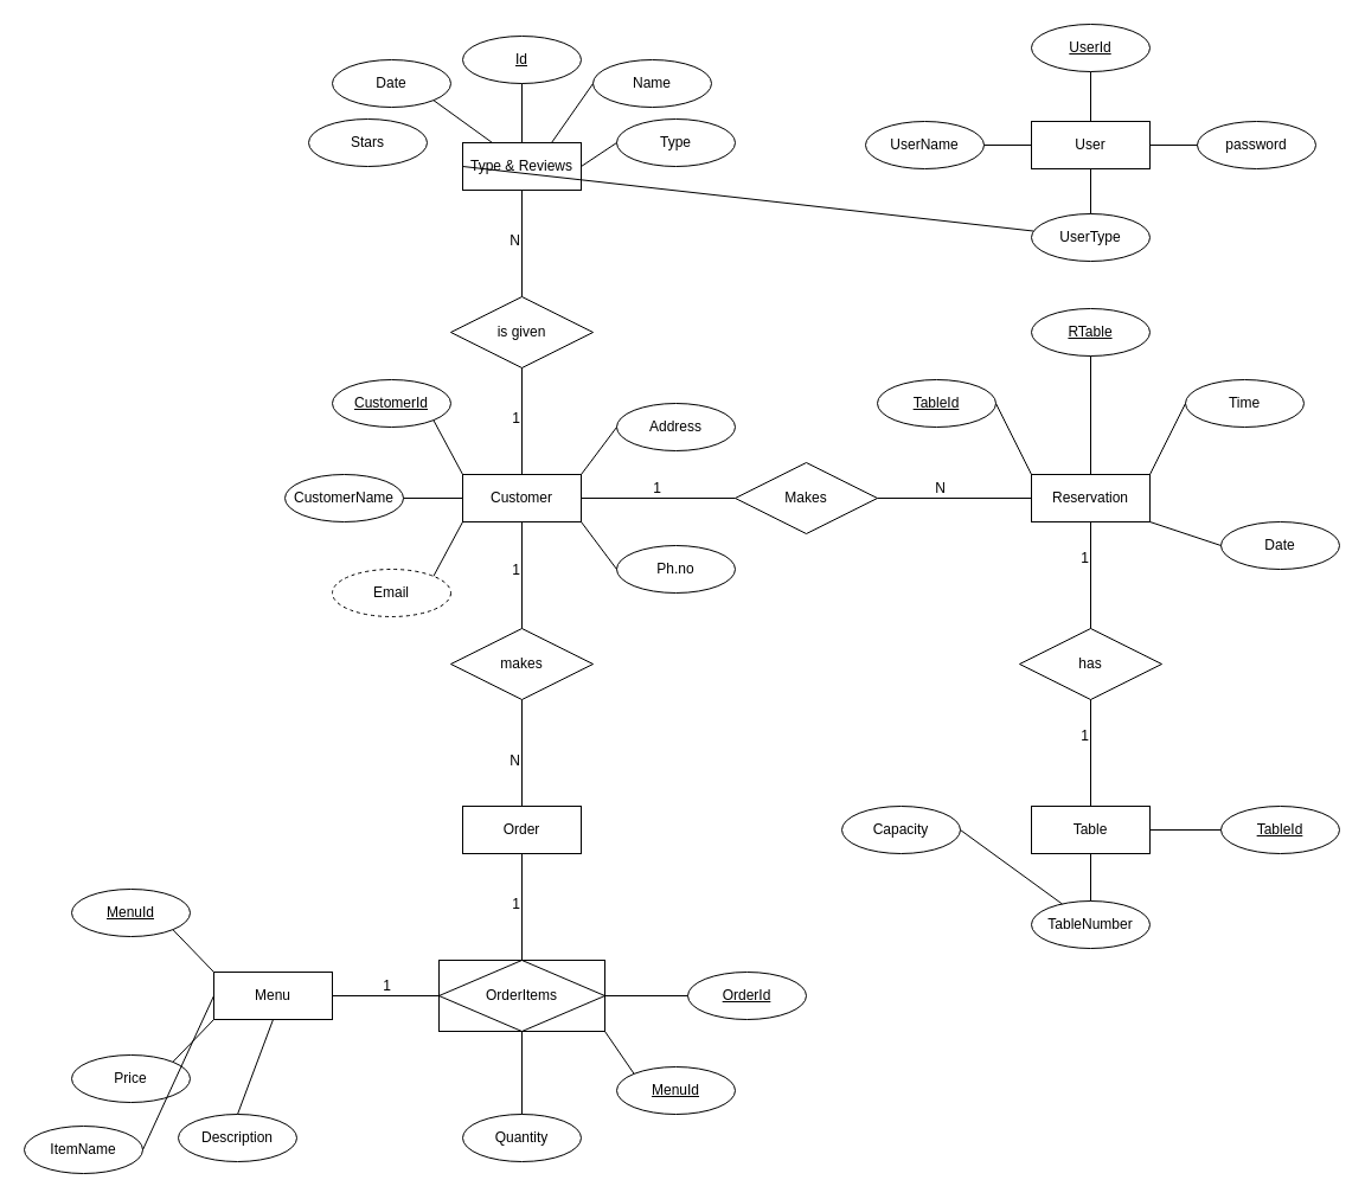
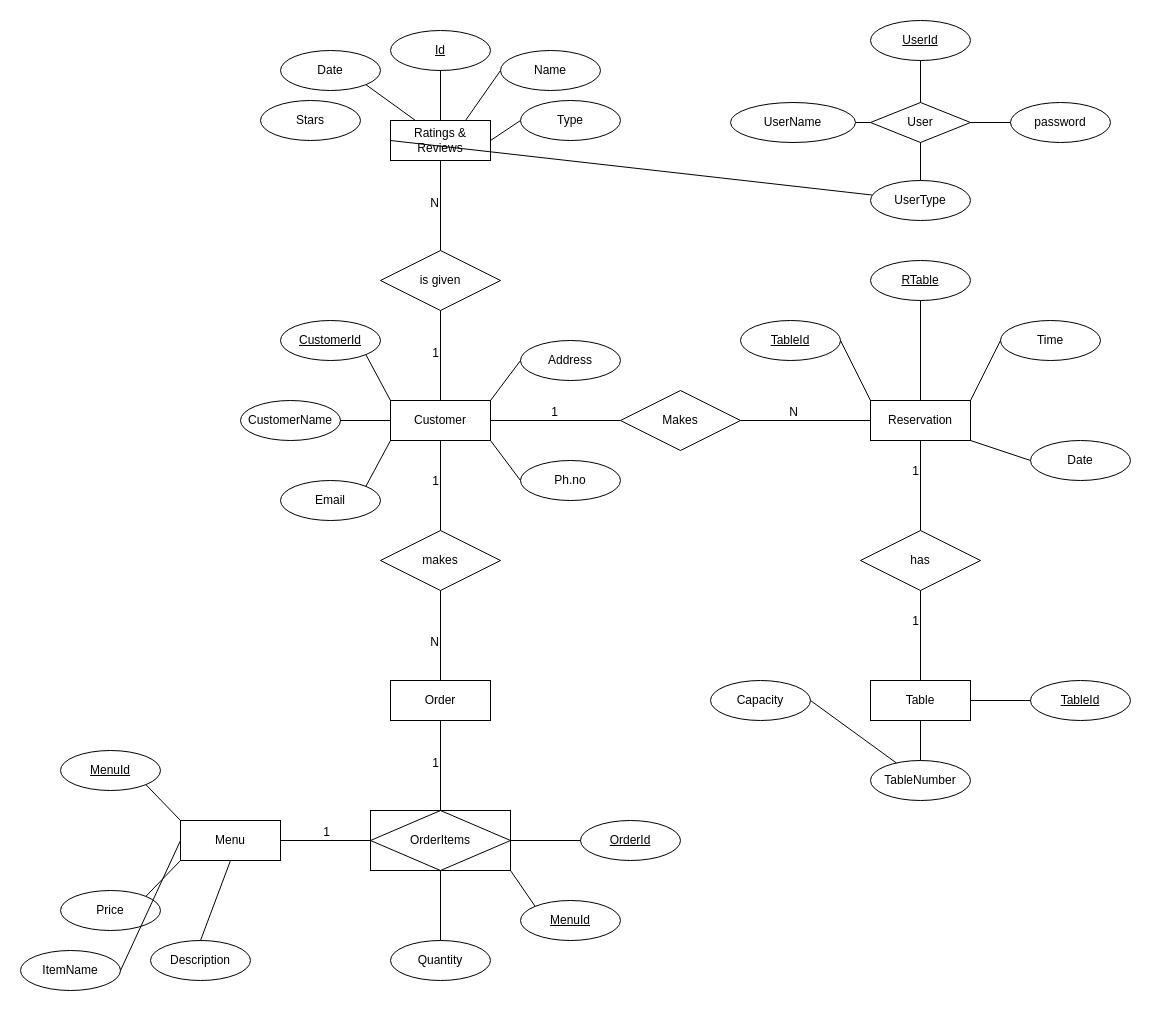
- <mxCell id="83" value="UserName" style="ellipse;whiteSpace=wrap;html=1;align=center;" vertex="1" parent="1"><mxGeometry x="730" y="102" width="100" height="40" as="geometry" /></mxCell>
+ <mxCell id="83" value="UserName" style="ellipse;whiteSpace=wrap;html=1;align=center;" vertex="1" parent="1"><mxGeometry x="730" y="102" width="125" height="40" as="geometry" /></mxCell>
- <mxCell id="81" value="User" style="whiteSpace=wrap;html=1;align=center;" vertex="1" parent="1"><mxGeometry x="870" y="102" width="100" height="40" as="geometry" /></mxCell>
+ <mxCell id="81" value="User" style="rhombus;whiteSpace=wrap;html=1;align=center;" vertex="1" parent="1"><mxGeometry x="870" y="102" width="100" height="40" as="geometry" /></mxCell>
- <mxCell id="10" value="Type &amp;amp; Reviews" style="whiteSpace=wrap;html=1;align=center;" parent="1" vertex="1"><mxGeometry x="390" y="120" width="100" height="40" as="geometry" /></mxCell>
+ <mxCell id="10" value="Ratings &amp;amp; Reviews" style="whiteSpace=wrap;html=1;align=center;" parent="1" vertex="1"><mxGeometry x="390" y="120" width="100" height="40" as="geometry" /></mxCell>
- <mxCell id="40" value="Email" style="ellipse;whiteSpace=wrap;html=1;align=center;dashed=1;" parent="1" vertex="1"><mxGeometry x="280" y="480" width="100" height="40" as="geometry" /></mxCell>
+ <mxCell id="40" value="Email" style="ellipse;whiteSpace=wrap;html=1;align=center;" parent="1" vertex="1"><mxGeometry x="280" y="480" width="100" height="40" as="geometry" /></mxCell>
